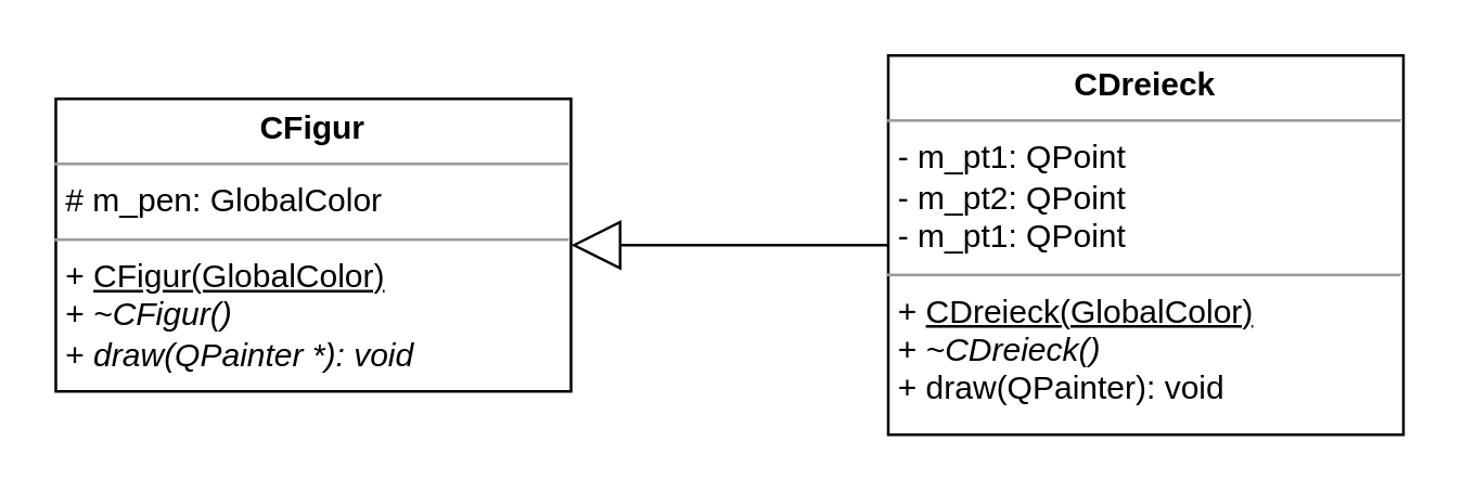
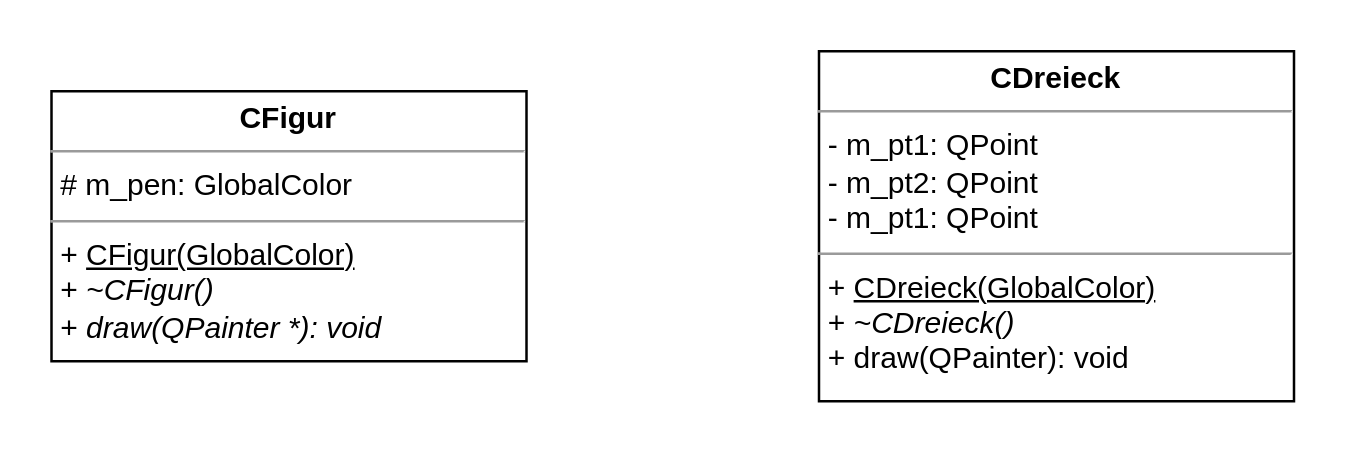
- <mxCell id="4" value="" style="endArrow=block;endSize=16;endFill=0;html=1;entryX=1;entryY=0.5;entryDx=0;entryDy=0;exitX=0;exitY=0.5;exitDx=0;exitDy=0;" parent="1" source="3" target="2" edge="1"><mxGeometry width="160" relative="1" as="geometry"><mxPoint x="82" y="170" as="sourcePoint" /><mxPoint x="242" y="170" as="targetPoint" /></mxGeometry></mxCell>
